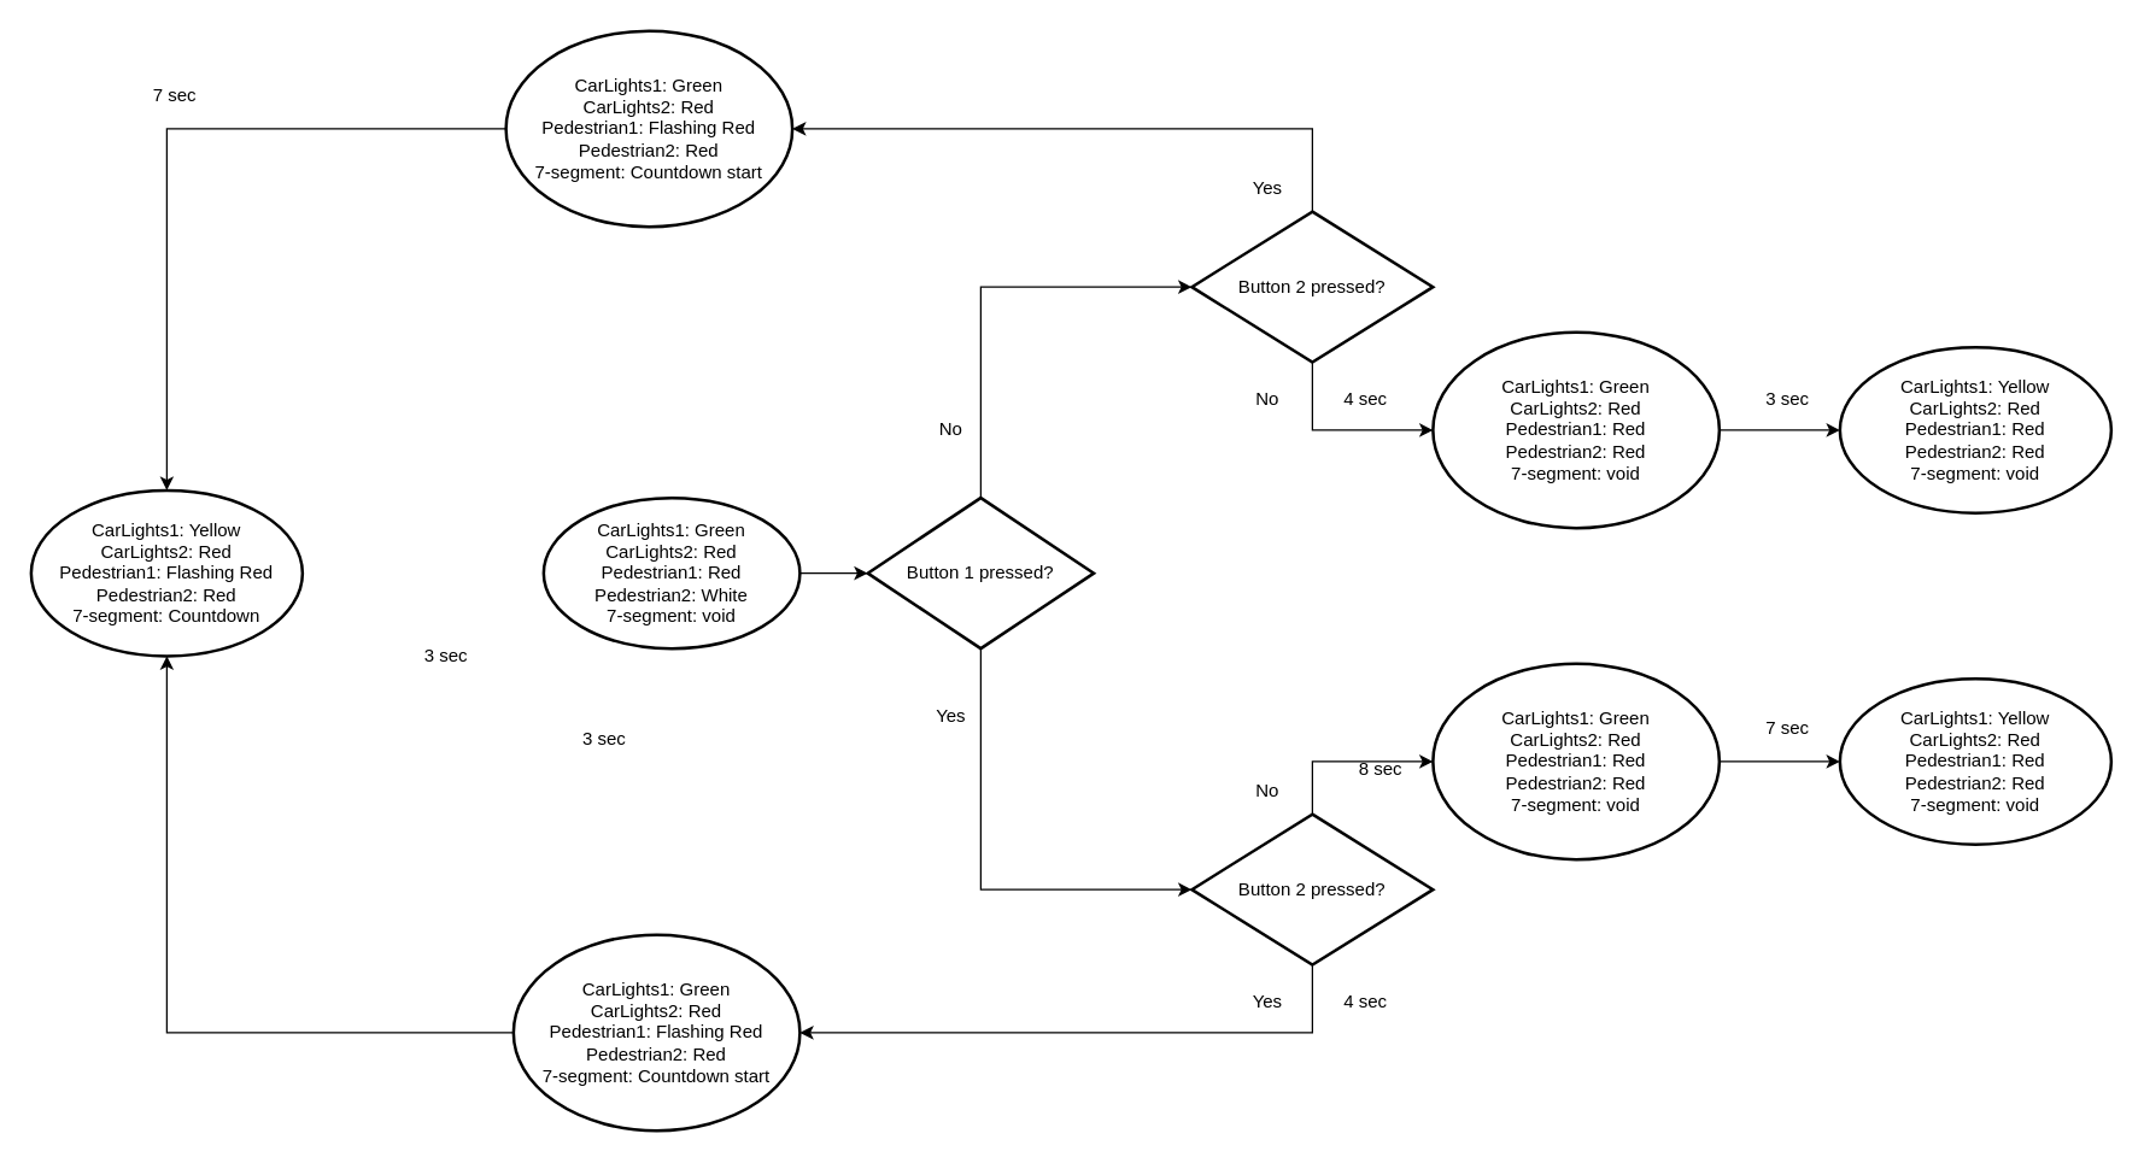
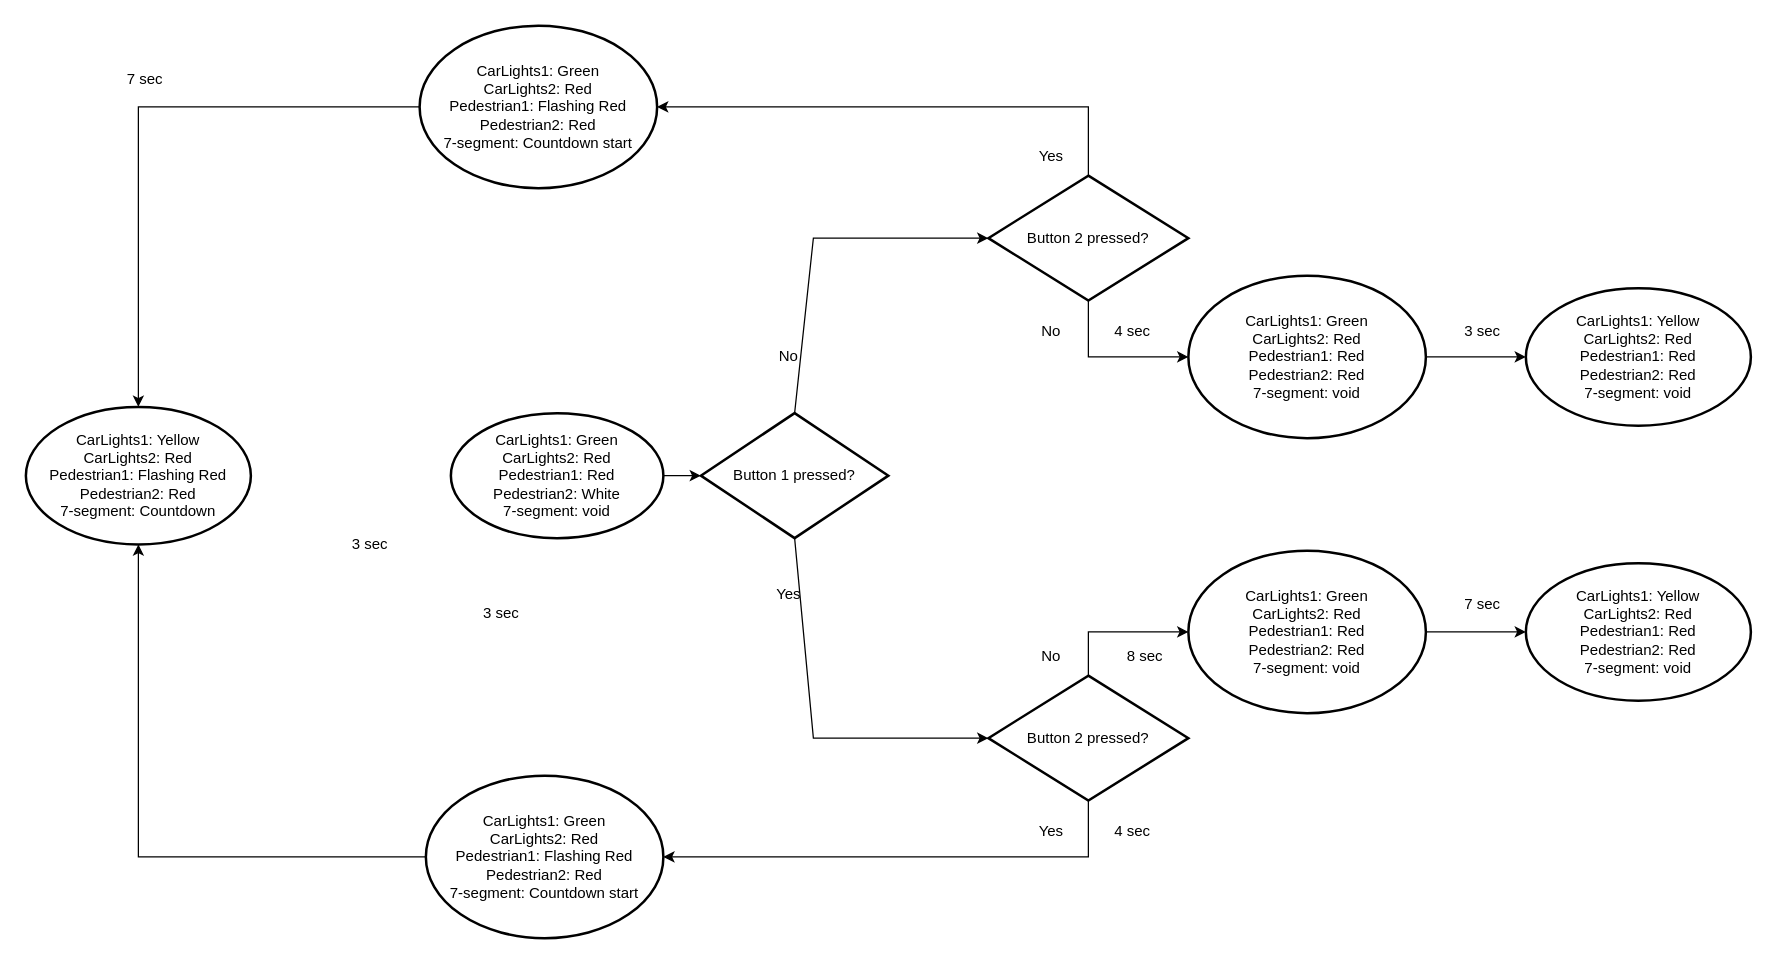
- <mxCell id="4" value="Button 1 pressed?" style="strokeWidth=2;html=1;shape=mxgraph.flowchart.decision;whiteSpace=wrap;" vertex="1" parent="1"><mxGeometry x="575" y="330" width="150" height="100" as="geometry" /></mxCell>
+ <mxCell id="4" value="Button 1 pressed?" style="strokeWidth=2;html=1;shape=mxgraph.flowchart.decision;whiteSpace=wrap;" vertex="1" parent="1"><mxGeometry x="560" y="330" width="150" height="100" as="geometry" /></mxCell>
- <mxCell id="19" value="8 sec" style="text;html=1;align=center;verticalAlign=middle;resizable=0;points=[];autosize=1;strokeColor=none;fillColor=none;" vertex="1" parent="1"><mxGeometry x="890" y="495" width="50" height="30" as="geometry" /></mxCell>
+ <mxCell id="19" value="8 sec" style="text;html=1;align=center;verticalAlign=middle;resizable=0;points=[];autosize=1;strokeColor=none;fillColor=none;" vertex="1" parent="1"><mxGeometry x="890" y="510" width="50" height="30" as="geometry" /></mxCell>
